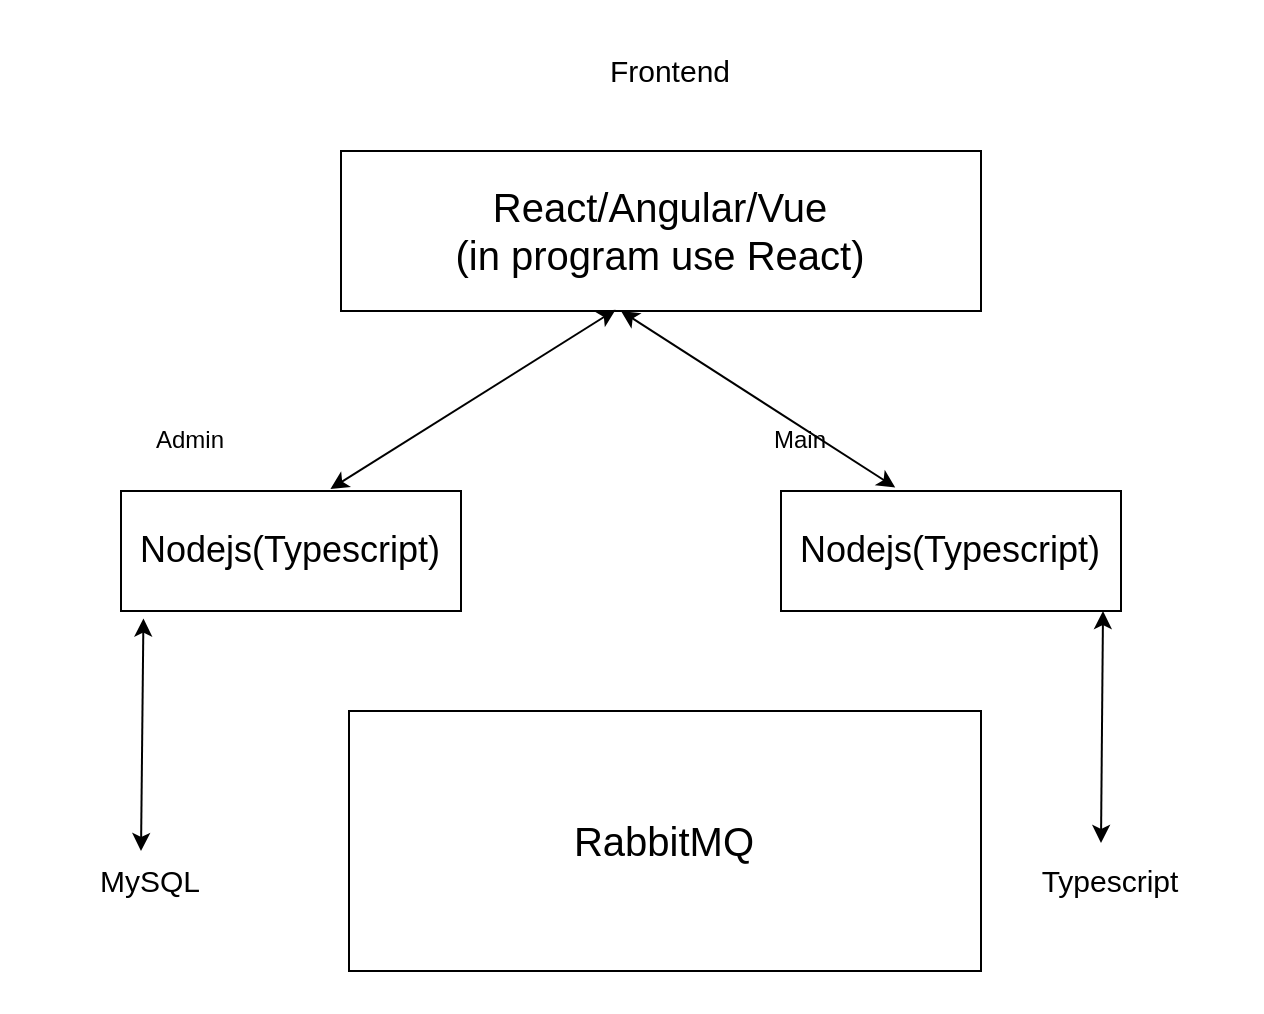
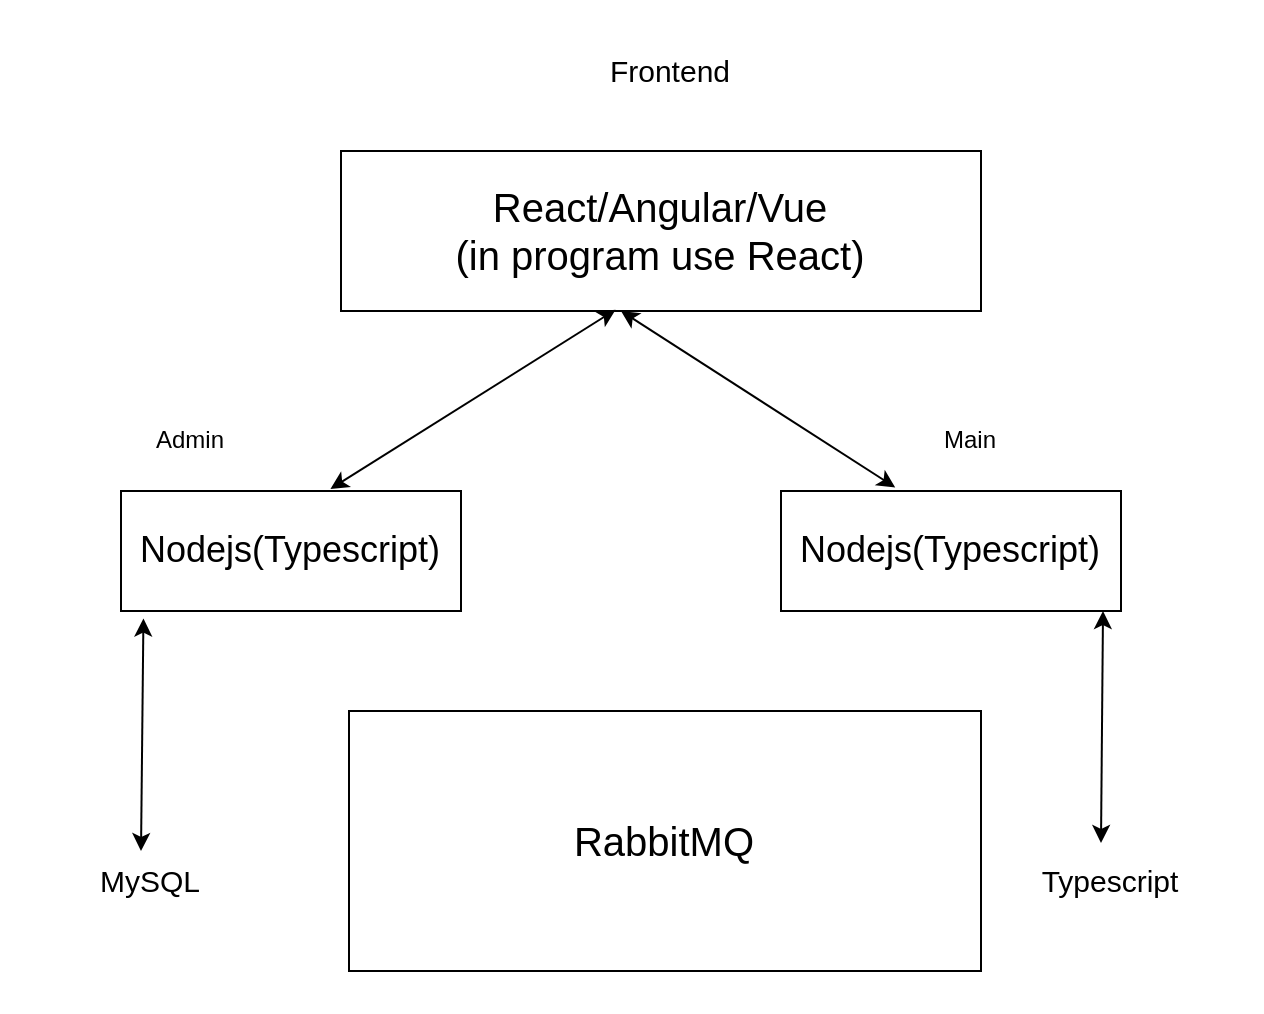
- <mxCell id="11" value="Main" style="text;strokeColor=none;align=center;fillColor=none;html=1;verticalAlign=middle;whiteSpace=wrap;rounded=0;" parent="1" vertex="1"><mxGeometry x="345" y="205" width="110" height="30" as="geometry" /></mxCell>
+ <mxCell id="11" value="Main" style="text;strokeColor=none;align=center;fillColor=none;html=1;verticalAlign=middle;whiteSpace=wrap;rounded=0;" parent="1" vertex="1"><mxGeometry x="430" y="205" width="110" height="30" as="geometry" /></mxCell>
